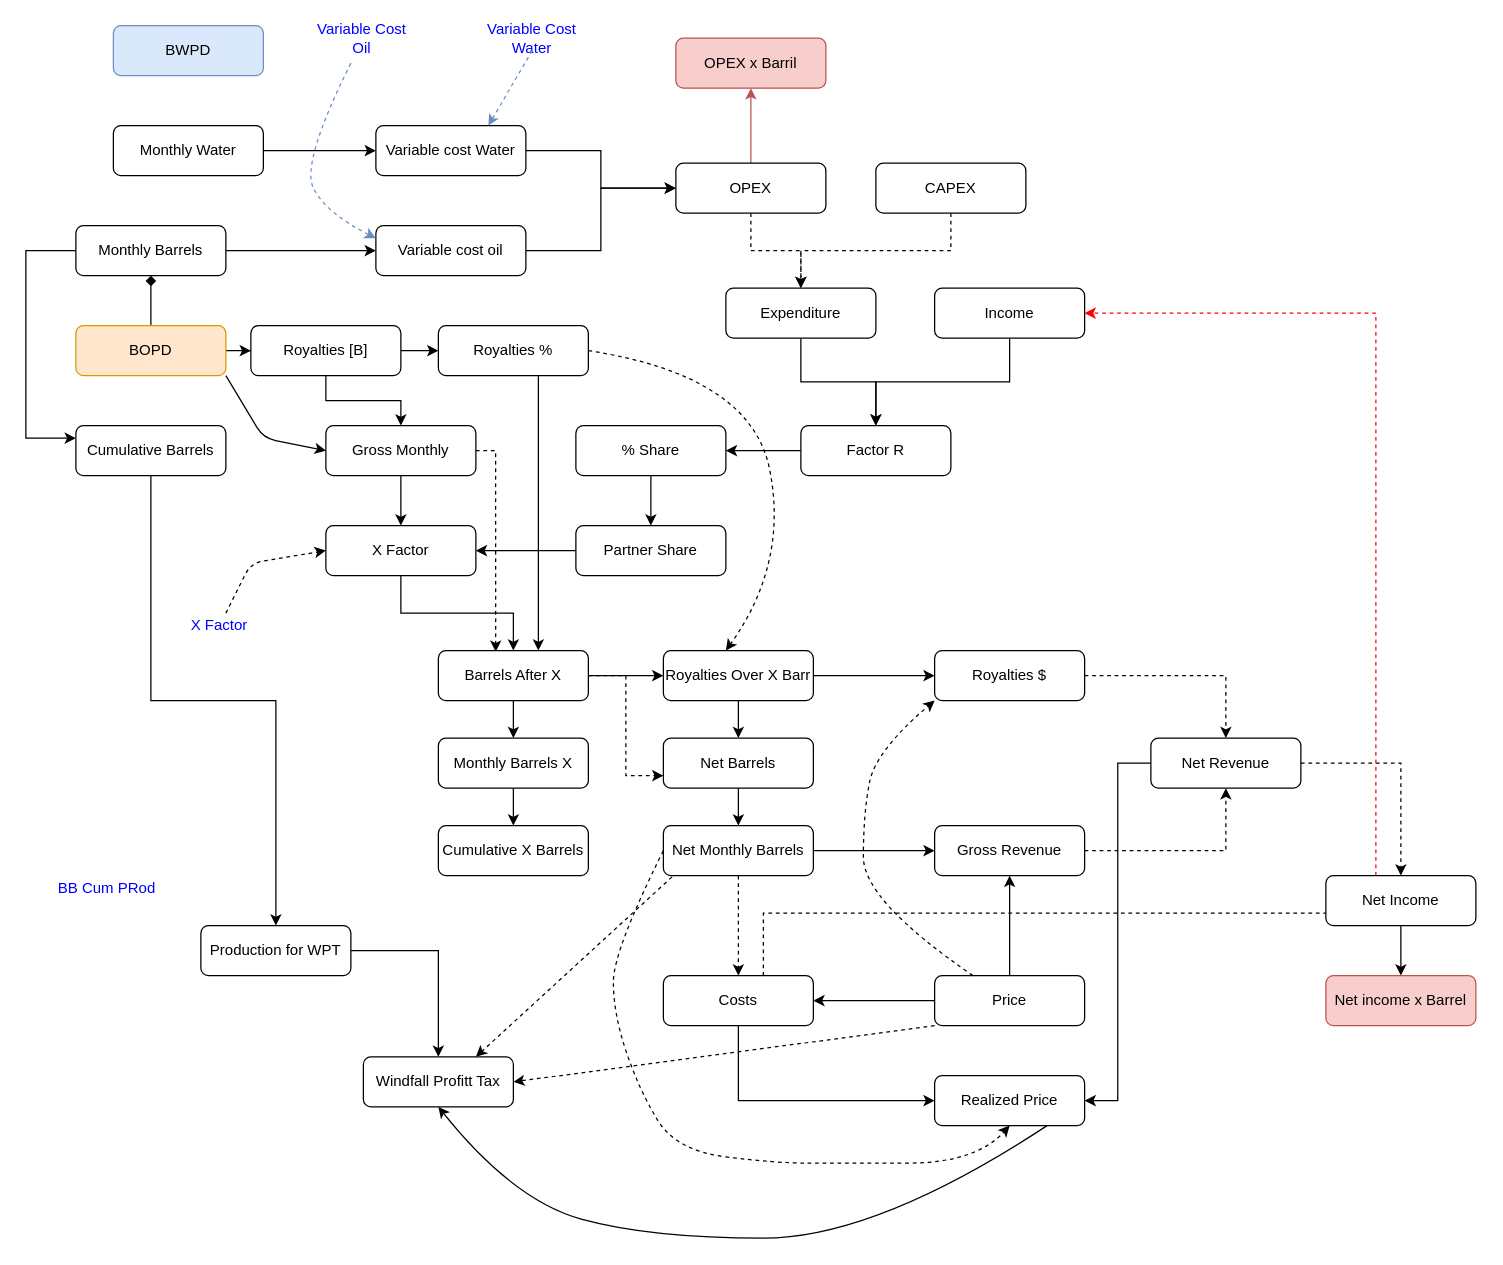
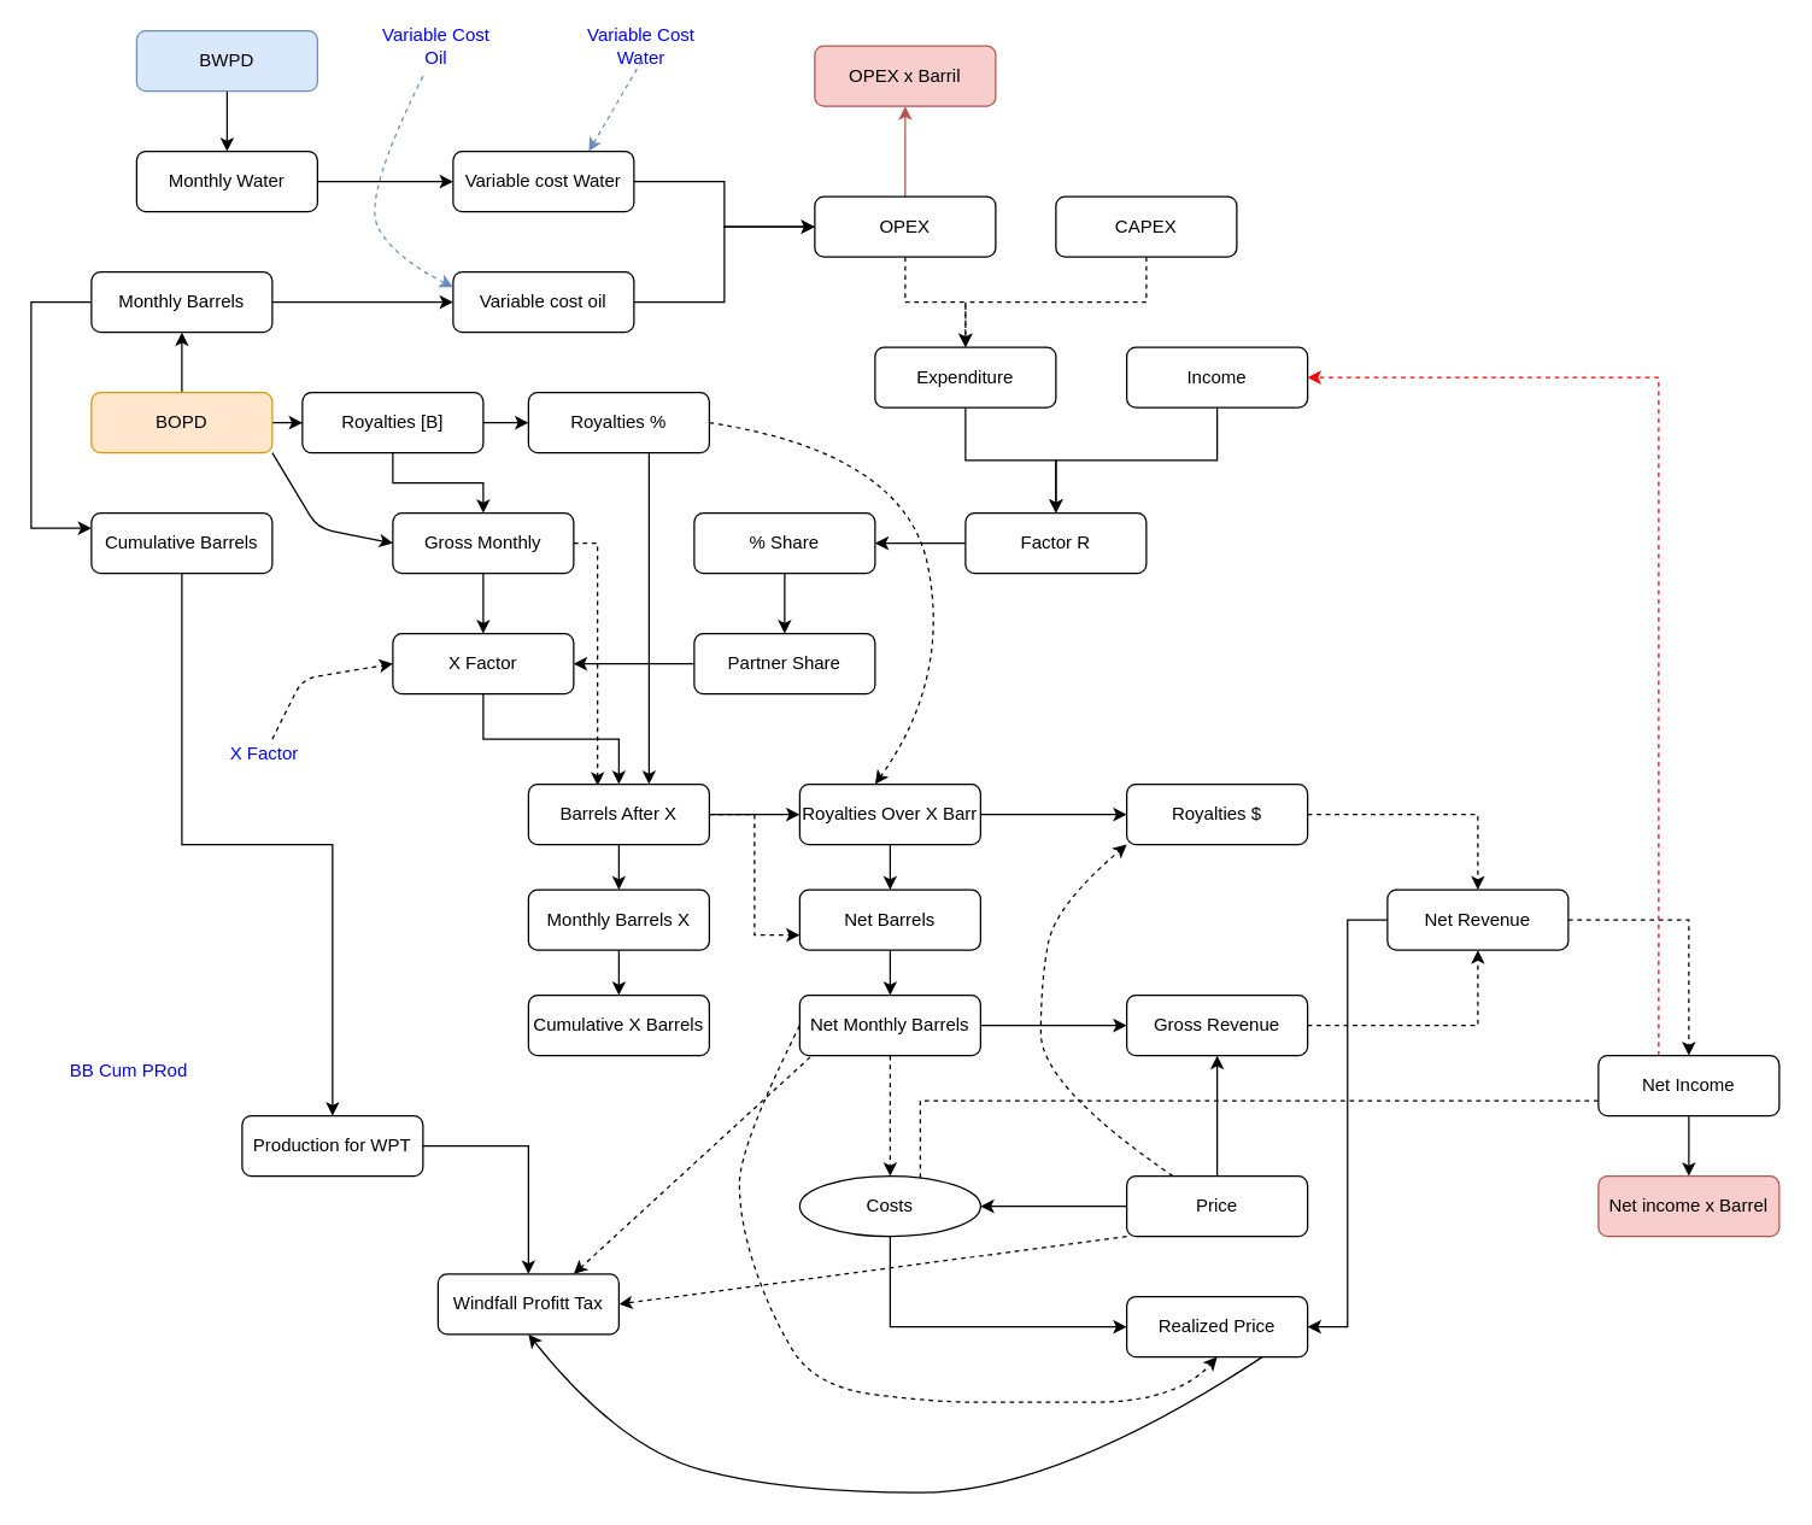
+ <mxCell id="5" style="edgeStyle=orthogonalEdgeStyle;rounded=0;orthogonalLoop=1;jettySize=auto;html=1;entryX=0.5;entryY=0;entryDx=0;entryDy=0;" parent="1" source="6" target="8" edge="1"><mxGeometry relative="1" as="geometry" /></mxCell>
- <mxCell id="2" style="edgeStyle=orthogonalEdgeStyle;rounded=0;orthogonalLoop=1;jettySize=auto;html=1;endArrow=diamond;" parent="1" source="4" target="11" edge="1"><mxGeometry relative="1" as="geometry" /></mxCell>
+ <mxCell id="2" style="edgeStyle=orthogonalEdgeStyle;rounded=0;orthogonalLoop=1;jettySize=auto;html=1;" parent="1" source="4" target="11" edge="1"><mxGeometry relative="1" as="geometry" /></mxCell>
- <mxCell id="64" value="Costs" style="rounded=1;whiteSpace=wrap;html=1;fontSize=12;glass=0;strokeWidth=1;shadow=0;" parent="1" vertex="1"><mxGeometry x="530" y="780" width="120" height="40" as="geometry" /></mxCell>
+ <mxCell id="64" value="Costs" style="ellipse;whiteSpace=wrap;html=1;fontSize=12;glass=0;strokeWidth=1;shadow=0;" parent="1" vertex="1"><mxGeometry x="530" y="780" width="120" height="40" as="geometry" /></mxCell>
